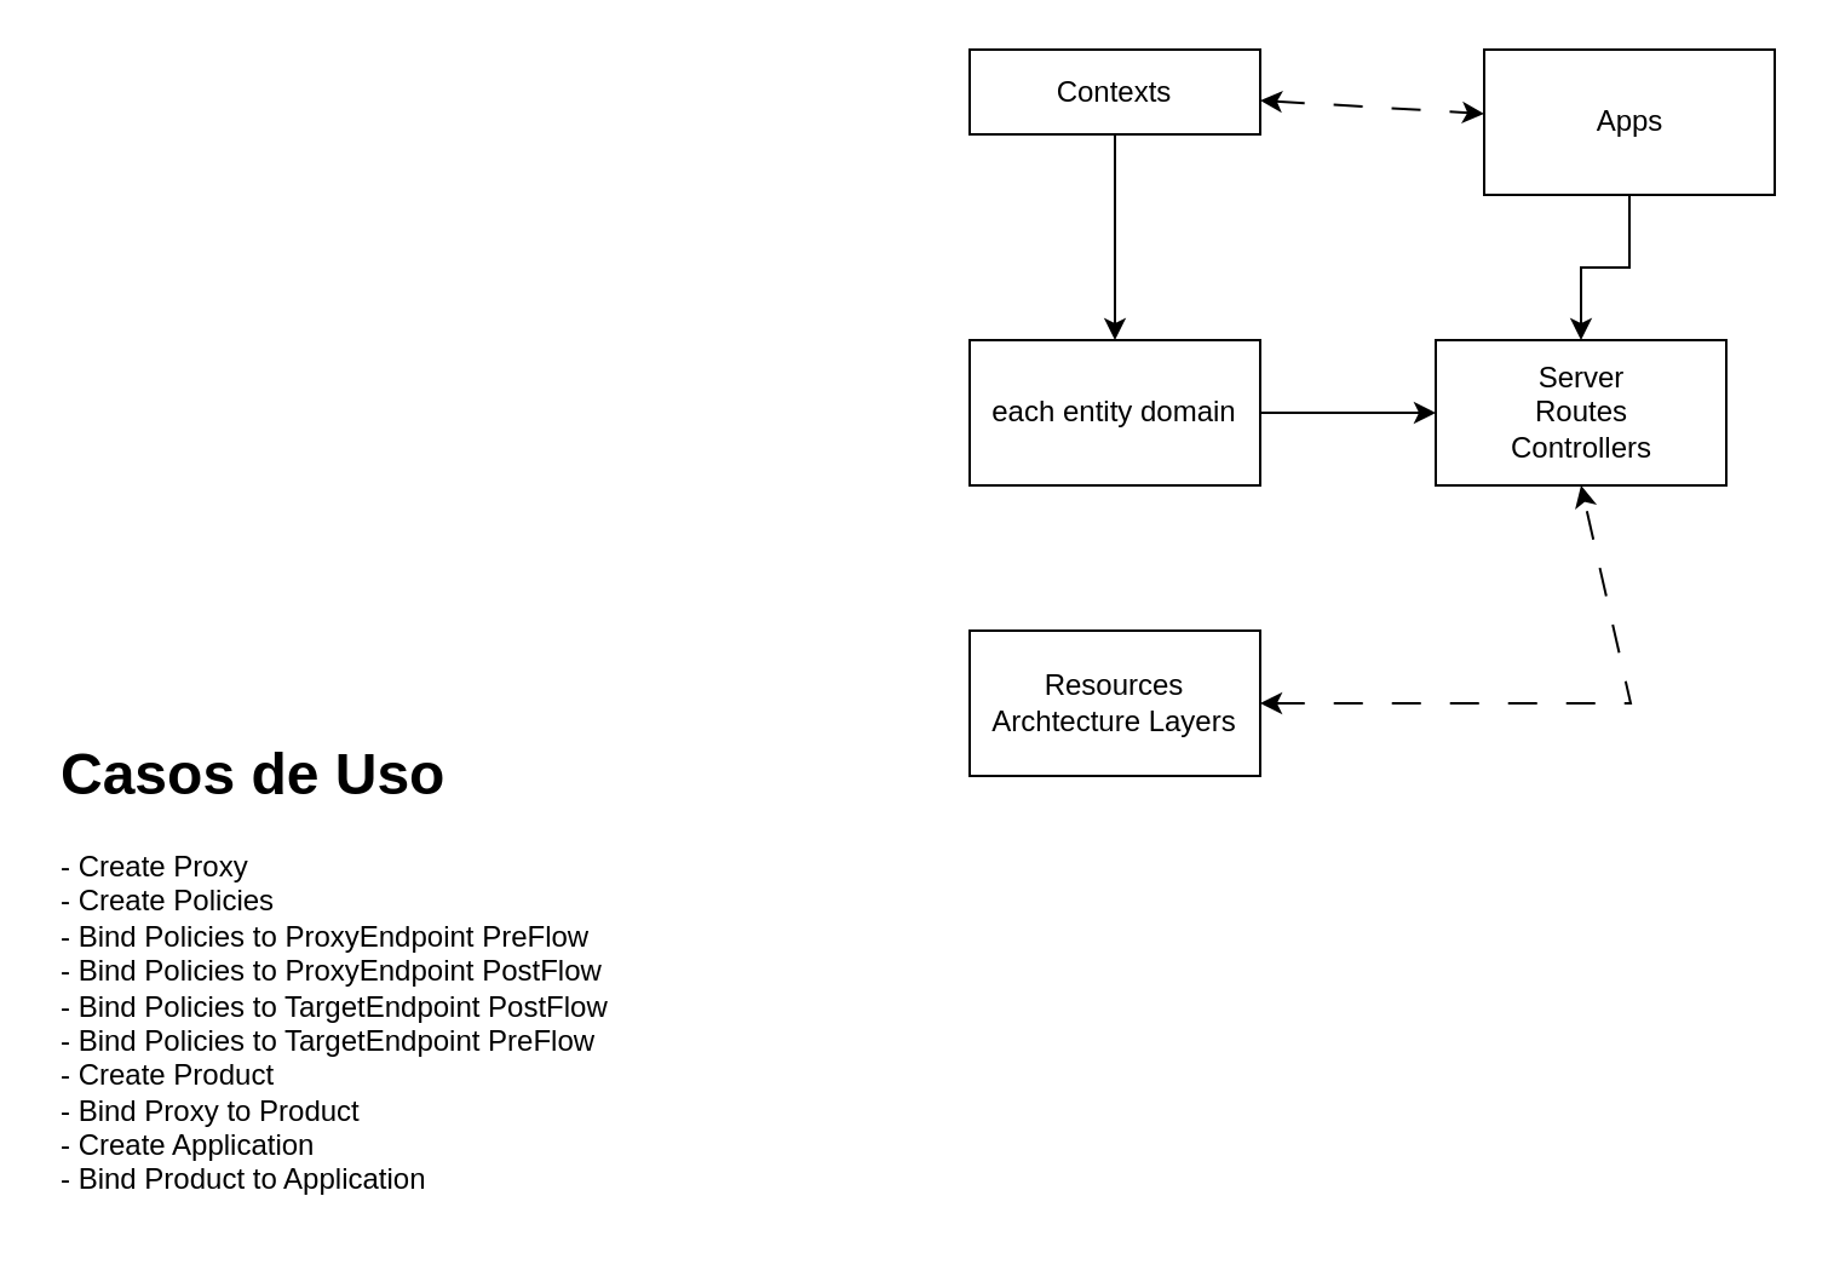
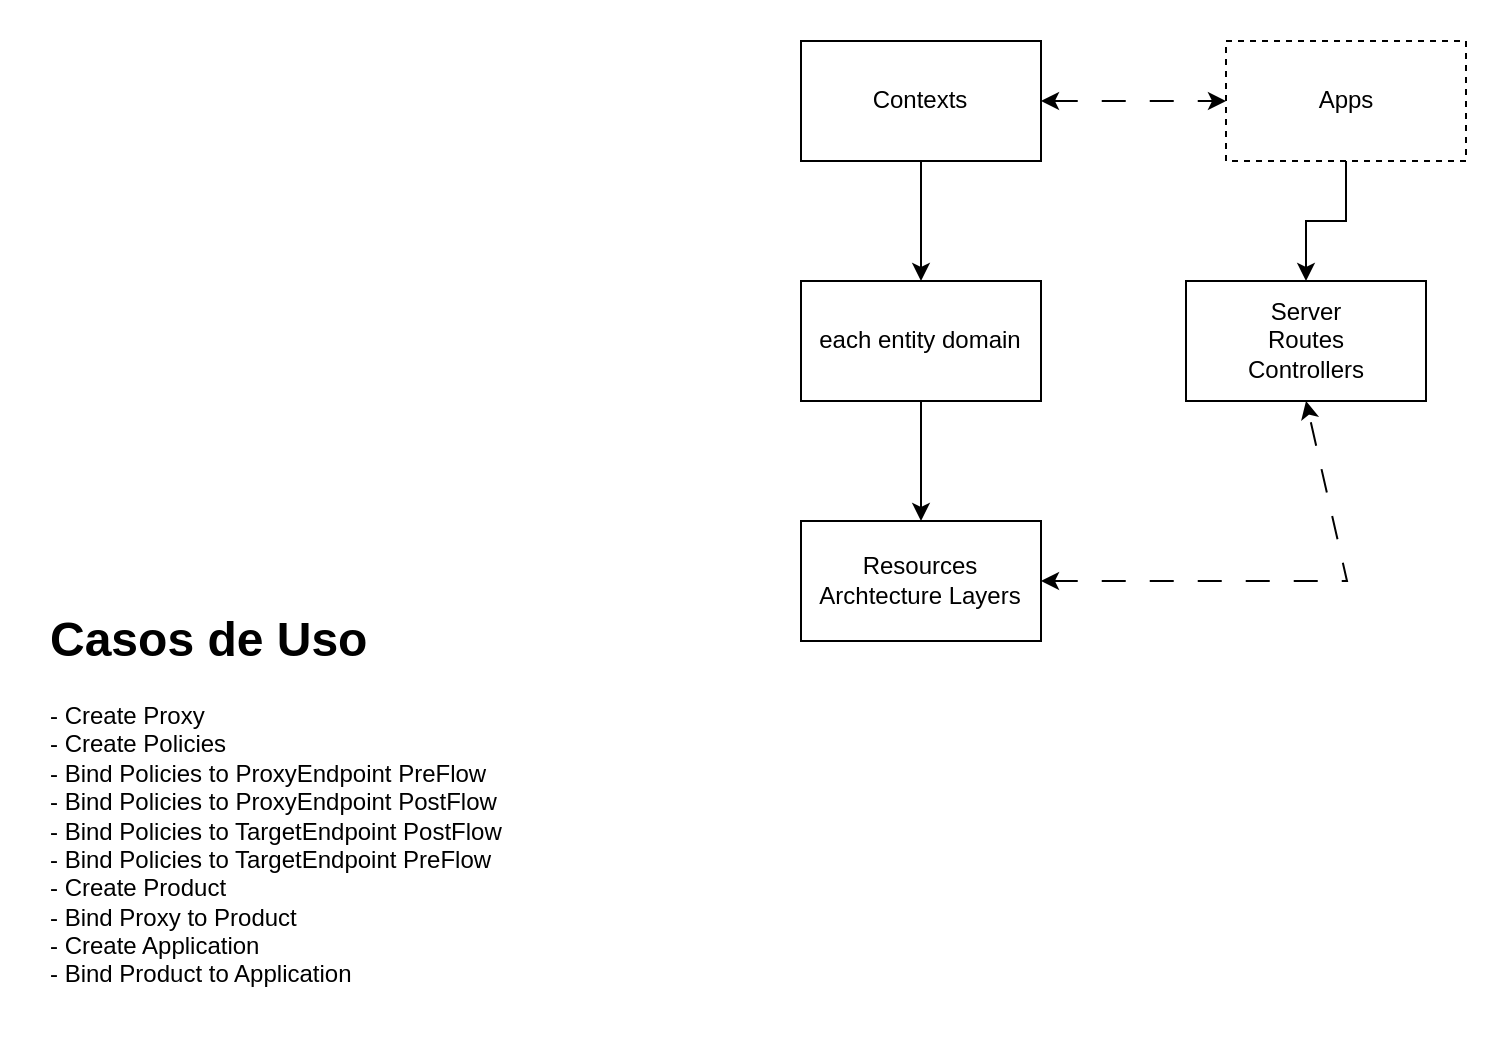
- <mxCell id="3" value="Contexts" style="rounded=0;whiteSpace=wrap;html=1;" parent="1" vertex="1"><mxGeometry x="400" y="20" width="120" height="35" as="geometry" /></mxCell>
+ <mxCell id="3" value="Contexts" style="rounded=0;whiteSpace=wrap;html=1;" parent="1" vertex="1"><mxGeometry x="400" y="20" width="120" height="60" as="geometry" /></mxCell>
- <mxCell id="5" value="Apps" style="rounded=0;whiteSpace=wrap;html=1;" parent="1" vertex="1"><mxGeometry x="612.5" y="20" width="120" height="60" as="geometry" /></mxCell>
+ <mxCell id="5" value="Apps" style="rounded=0;whiteSpace=wrap;html=1;dashed=1;" parent="1" vertex="1"><mxGeometry x="612.5" y="20" width="120" height="60" as="geometry" /></mxCell>
- <mxCell id="6" style="edgeStyle=orthogonalEdgeStyle;rounded=0;orthogonalLoop=1;jettySize=auto;html=1;" parent="1" source="7" target="9" edge="1"><mxGeometry relative="1" as="geometry" /></mxCell>
+ <mxCell id="6" style="edgeStyle=orthogonalEdgeStyle;rounded=0;orthogonalLoop=1;jettySize=auto;html=1;" parent="1" source="7" target="8" edge="1"><mxGeometry relative="1" as="geometry" /></mxCell>
